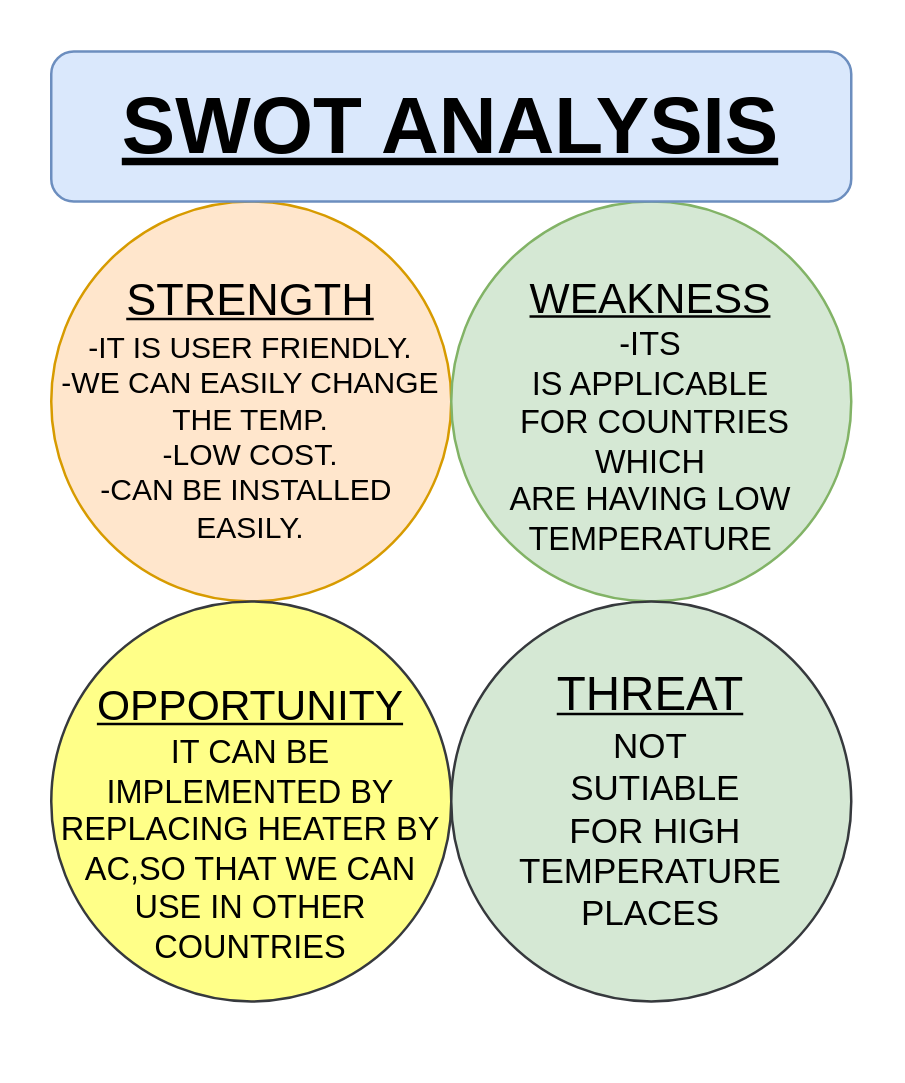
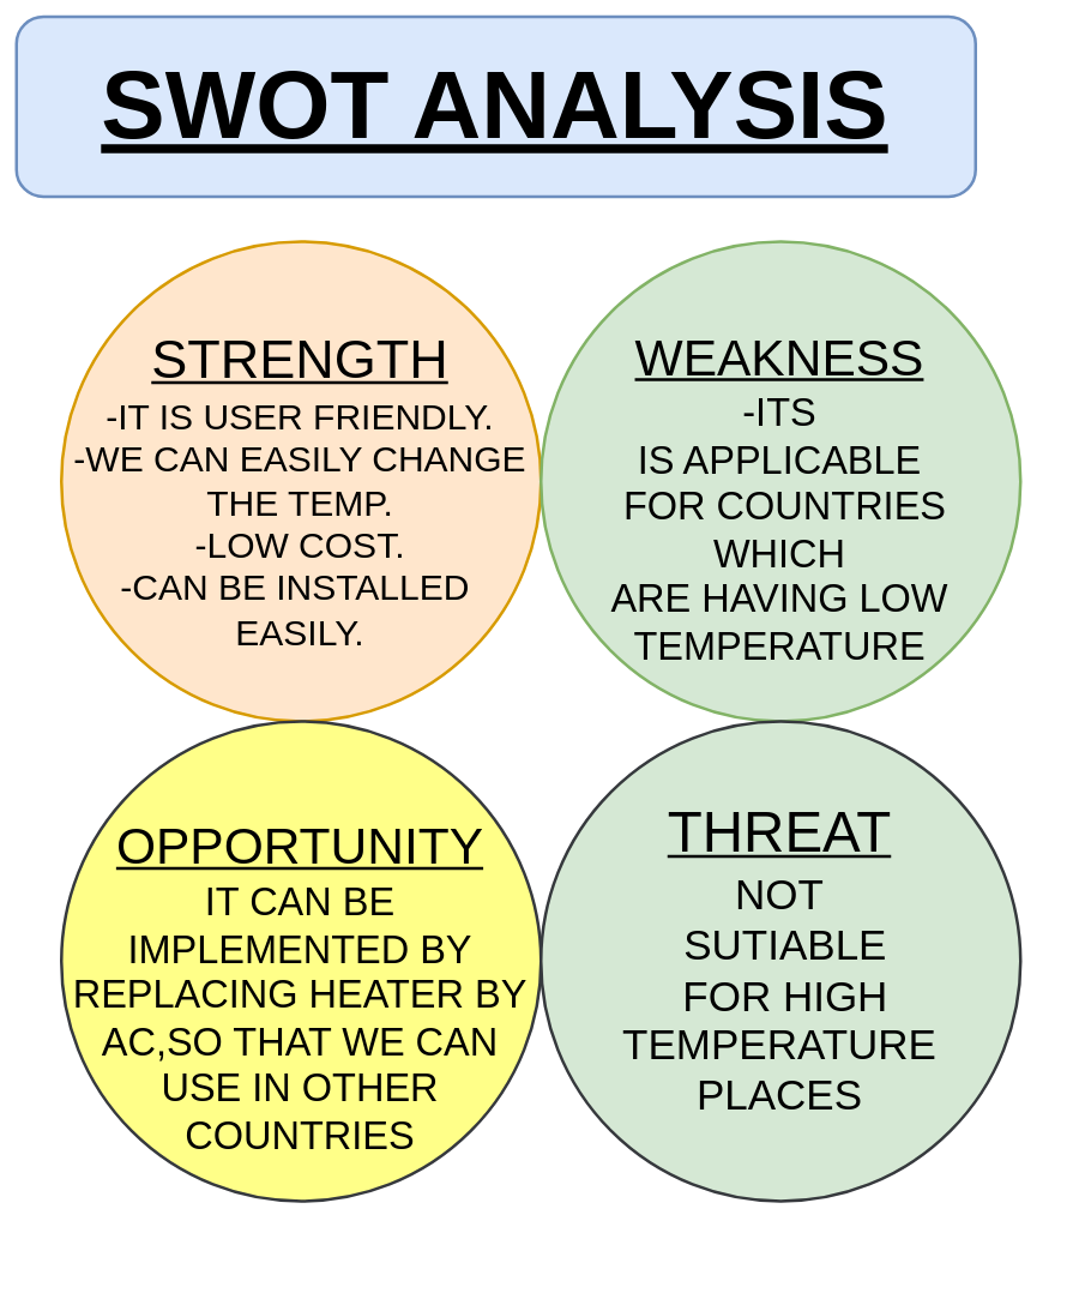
- <mxCell id="6" value="&lt;font style=&quot;font-size: 32px&quot;&gt;&lt;u&gt;&lt;b&gt;SWOT ANALYSIS&lt;/b&gt;&lt;/u&gt;&lt;/font&gt;" style="rounded=1;whiteSpace=wrap;html=1;fillColor=#dae8fc;strokeColor=#6c8ebf;" vertex="1" parent="1"><mxGeometry x="20" y="20" width="320" height="60" as="geometry" /></mxCell>
+ <mxCell id="6" value="&lt;font style=&quot;font-size: 32px&quot;&gt;&lt;u&gt;&lt;b&gt;SWOT ANALYSIS&lt;/b&gt;&lt;/u&gt;&lt;/font&gt;" style="rounded=1;whiteSpace=wrap;html=1;fillColor=#dae8fc;strokeColor=#6c8ebf;" vertex="1" parent="1"><mxGeometry x="5" y="5" width="320" height="60" as="geometry" /></mxCell>
